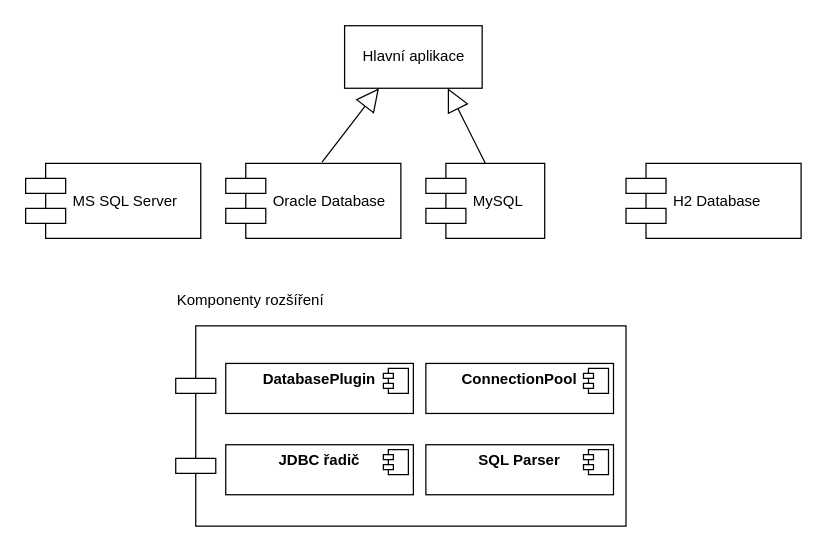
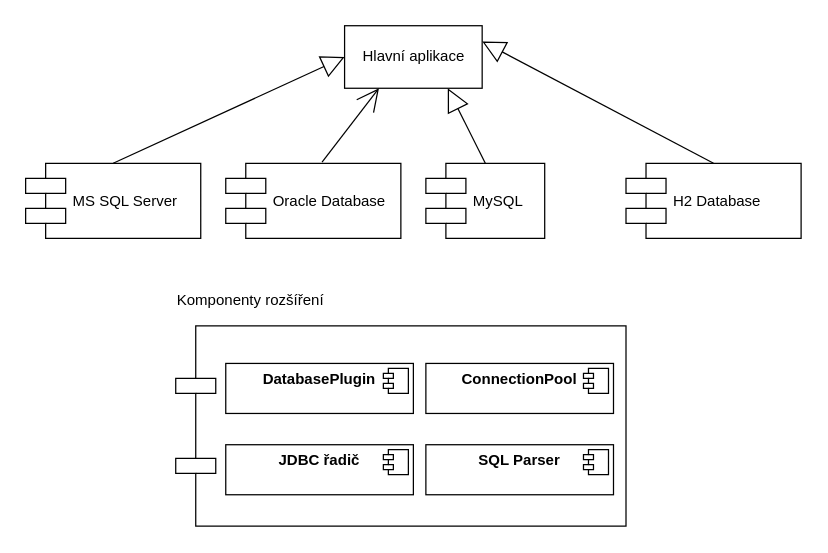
- <mxCell id="18" value="" style="endArrow=block;endSize=16;endFill=0;html=1;exitX=0.55;exitY=-0.017;exitDx=0;exitDy=0;entryX=0.25;entryY=1;entryDx=0;entryDy=0;exitPerimeter=0;" edge="1" parent="1" source="15" target="16"><mxGeometry x="-1" y="-381" width="160" relative="1" as="geometry"><mxPoint x="100" y="140" as="sourcePoint" /><mxPoint x="285" y="55" as="targetPoint" /><mxPoint x="-317" y="147" as="offset" /></mxGeometry></mxCell>
+ <mxCell id="18" value="" style="endArrow=open;endSize=16;endFill=0;html=1;exitX=0.55;exitY=-0.017;exitDx=0;exitDy=0;entryX=0.25;entryY=1;entryDx=0;entryDy=0;exitPerimeter=0;" edge="1" parent="1" source="15" target="16"><mxGeometry x="-1" y="-381" width="160" relative="1" as="geometry"><mxPoint x="100" y="140" as="sourcePoint" /><mxPoint x="285" y="55" as="targetPoint" /><mxPoint x="-317" y="147" as="offset" /></mxGeometry></mxCell>
+ <mxCell id="20" value="" style="endArrow=block;endSize=16;endFill=0;html=1;exitX=0.5;exitY=0;exitDx=0;exitDy=0;entryX=1;entryY=0.25;entryDx=0;entryDy=0;" edge="1" parent="1" source="14" target="16"><mxGeometry x="-1" y="-342" width="160" relative="1" as="geometry"><mxPoint x="120" y="160" as="sourcePoint" /><mxPoint x="305" y="75" as="targetPoint" /><mxPoint x="-243" y="24" as="offset" /></mxGeometry></mxCell>
+ <mxCell id="17" value="" style="endArrow=block;endSize=16;endFill=0;html=1;exitX=0.5;exitY=0;exitDx=0;exitDy=0;entryX=0;entryY=0.5;entryDx=0;entryDy=0;" edge="1" parent="1" source="12" target="16"><mxGeometry x="-1" y="-342" width="160" relative="1" as="geometry"><mxPoint x="20" y="440" as="sourcePoint" /><mxPoint x="270" y="40" as="targetPoint" /><mxPoint x="-243" y="24" as="offset" /></mxGeometry></mxCell>
